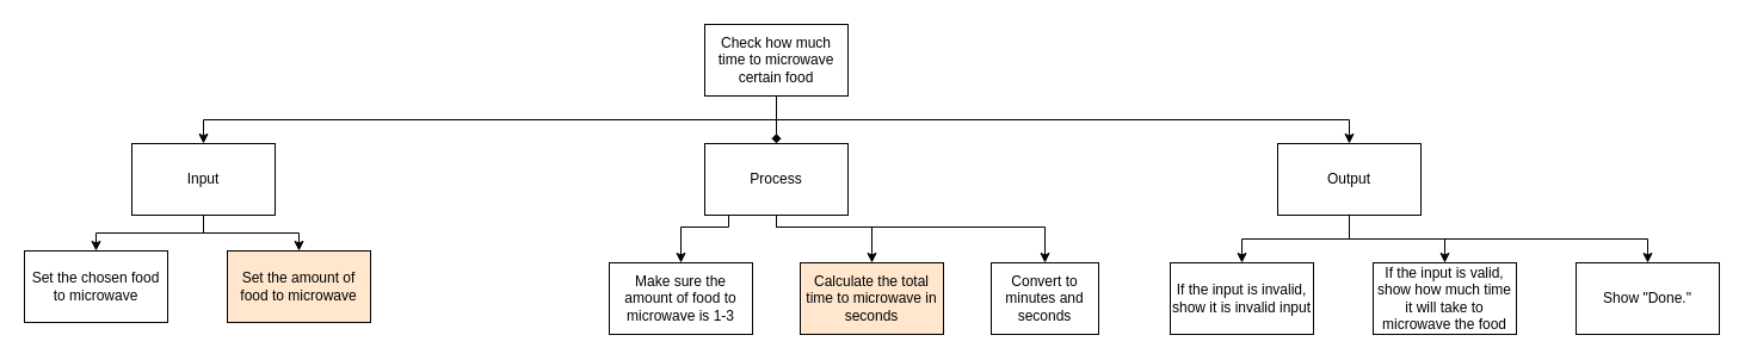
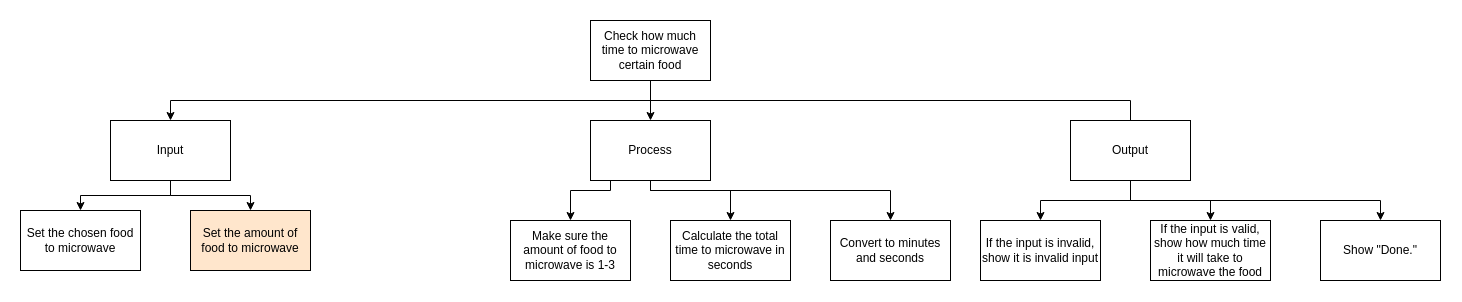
- <mxCell id="3" style="edgeStyle=none;rounded=0;html=1;entryX=0.5;entryY=0;entryDx=0;entryDy=0;endArrow=diamond;" parent="1" source="5" target="12" edge="1"><mxGeometry relative="1" as="geometry" /></mxCell>
+ <mxCell id="3" style="edgeStyle=none;rounded=0;html=1;entryX=0.5;entryY=0;entryDx=0;entryDy=0;" parent="1" source="5" target="12" edge="1"><mxGeometry relative="1" as="geometry" /></mxCell>
- <mxCell id="4" style="edgeStyle=none;rounded=0;html=1;entryX=0.5;entryY=0;entryDx=0;entryDy=0;" parent="1" source="5" target="16" edge="1"><mxGeometry relative="1" as="geometry"><Array as="points"><mxPoint x="650" y="100" /><mxPoint x="1130" y="100" /></Array></mxGeometry></mxCell>
+ <mxCell id="4" style="edgeStyle=none;rounded=0;html=1;entryX=0.5;entryY=0;entryDx=0;entryDy=0;endArrow=none;" parent="1" source="5" target="16" edge="1"><mxGeometry relative="1" as="geometry"><Array as="points"><mxPoint x="650" y="100" /><mxPoint x="1130" y="100" /></Array></mxGeometry></mxCell>
- <mxCell id="18" value="Calculate the total time to microwave in seconds" style="rounded=0;whiteSpace=wrap;html=1;fillColor=#ffe6cc;" parent="1" vertex="1"><mxGeometry x="670" y="220" width="120" height="60" as="geometry" /></mxCell>
+ <mxCell id="18" value="Calculate the total time to microwave in seconds" style="rounded=0;whiteSpace=wrap;html=1;" parent="1" vertex="1"><mxGeometry x="670" y="220" width="120" height="60" as="geometry" /></mxCell>
- <mxCell id="21" value="Convert to minutes and seconds" style="rounded=0;whiteSpace=wrap;html=1;" parent="1" vertex="1"><mxGeometry x="830" y="220" width="90" height="60" as="geometry" /></mxCell>
+ <mxCell id="21" value="Convert to minutes and seconds" style="rounded=0;whiteSpace=wrap;html=1;" parent="1" vertex="1"><mxGeometry x="830" y="220" width="120" height="60" as="geometry" /></mxCell>
